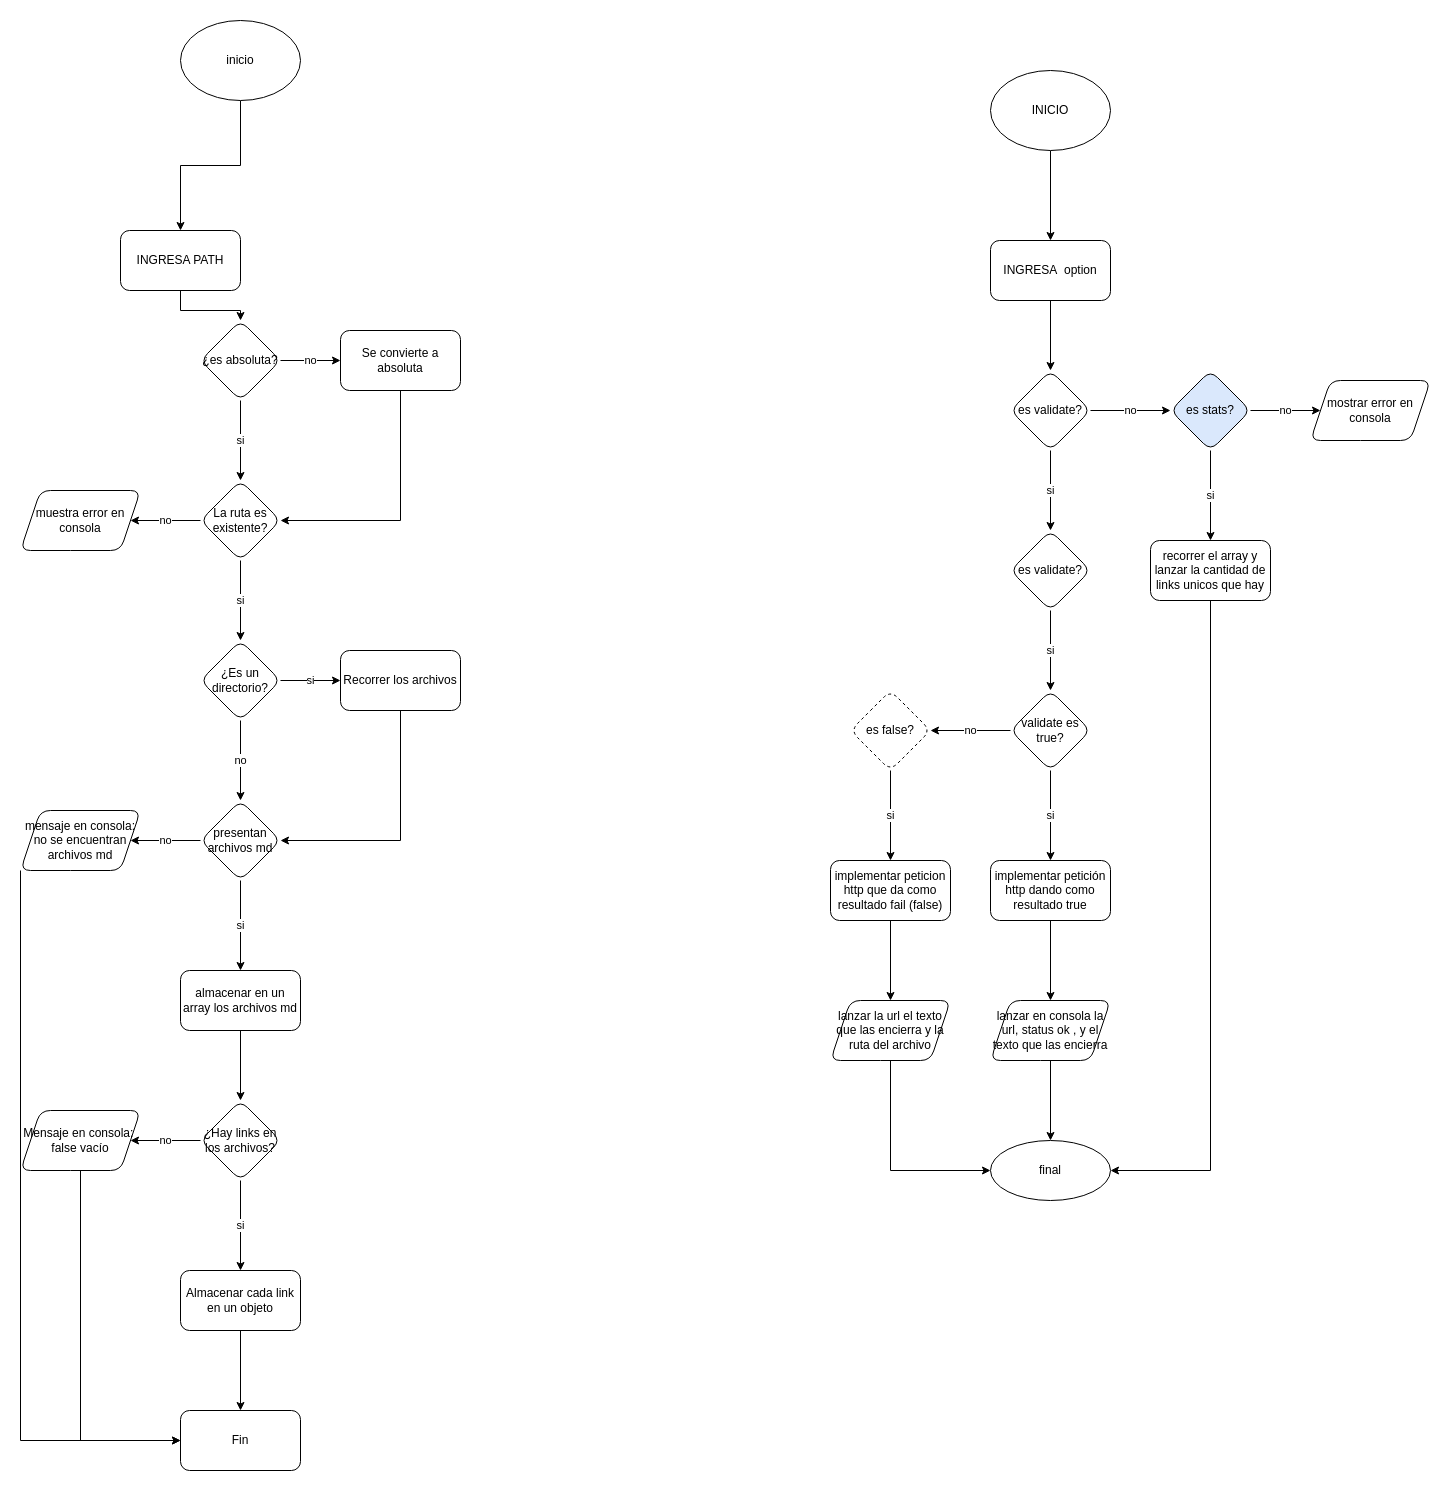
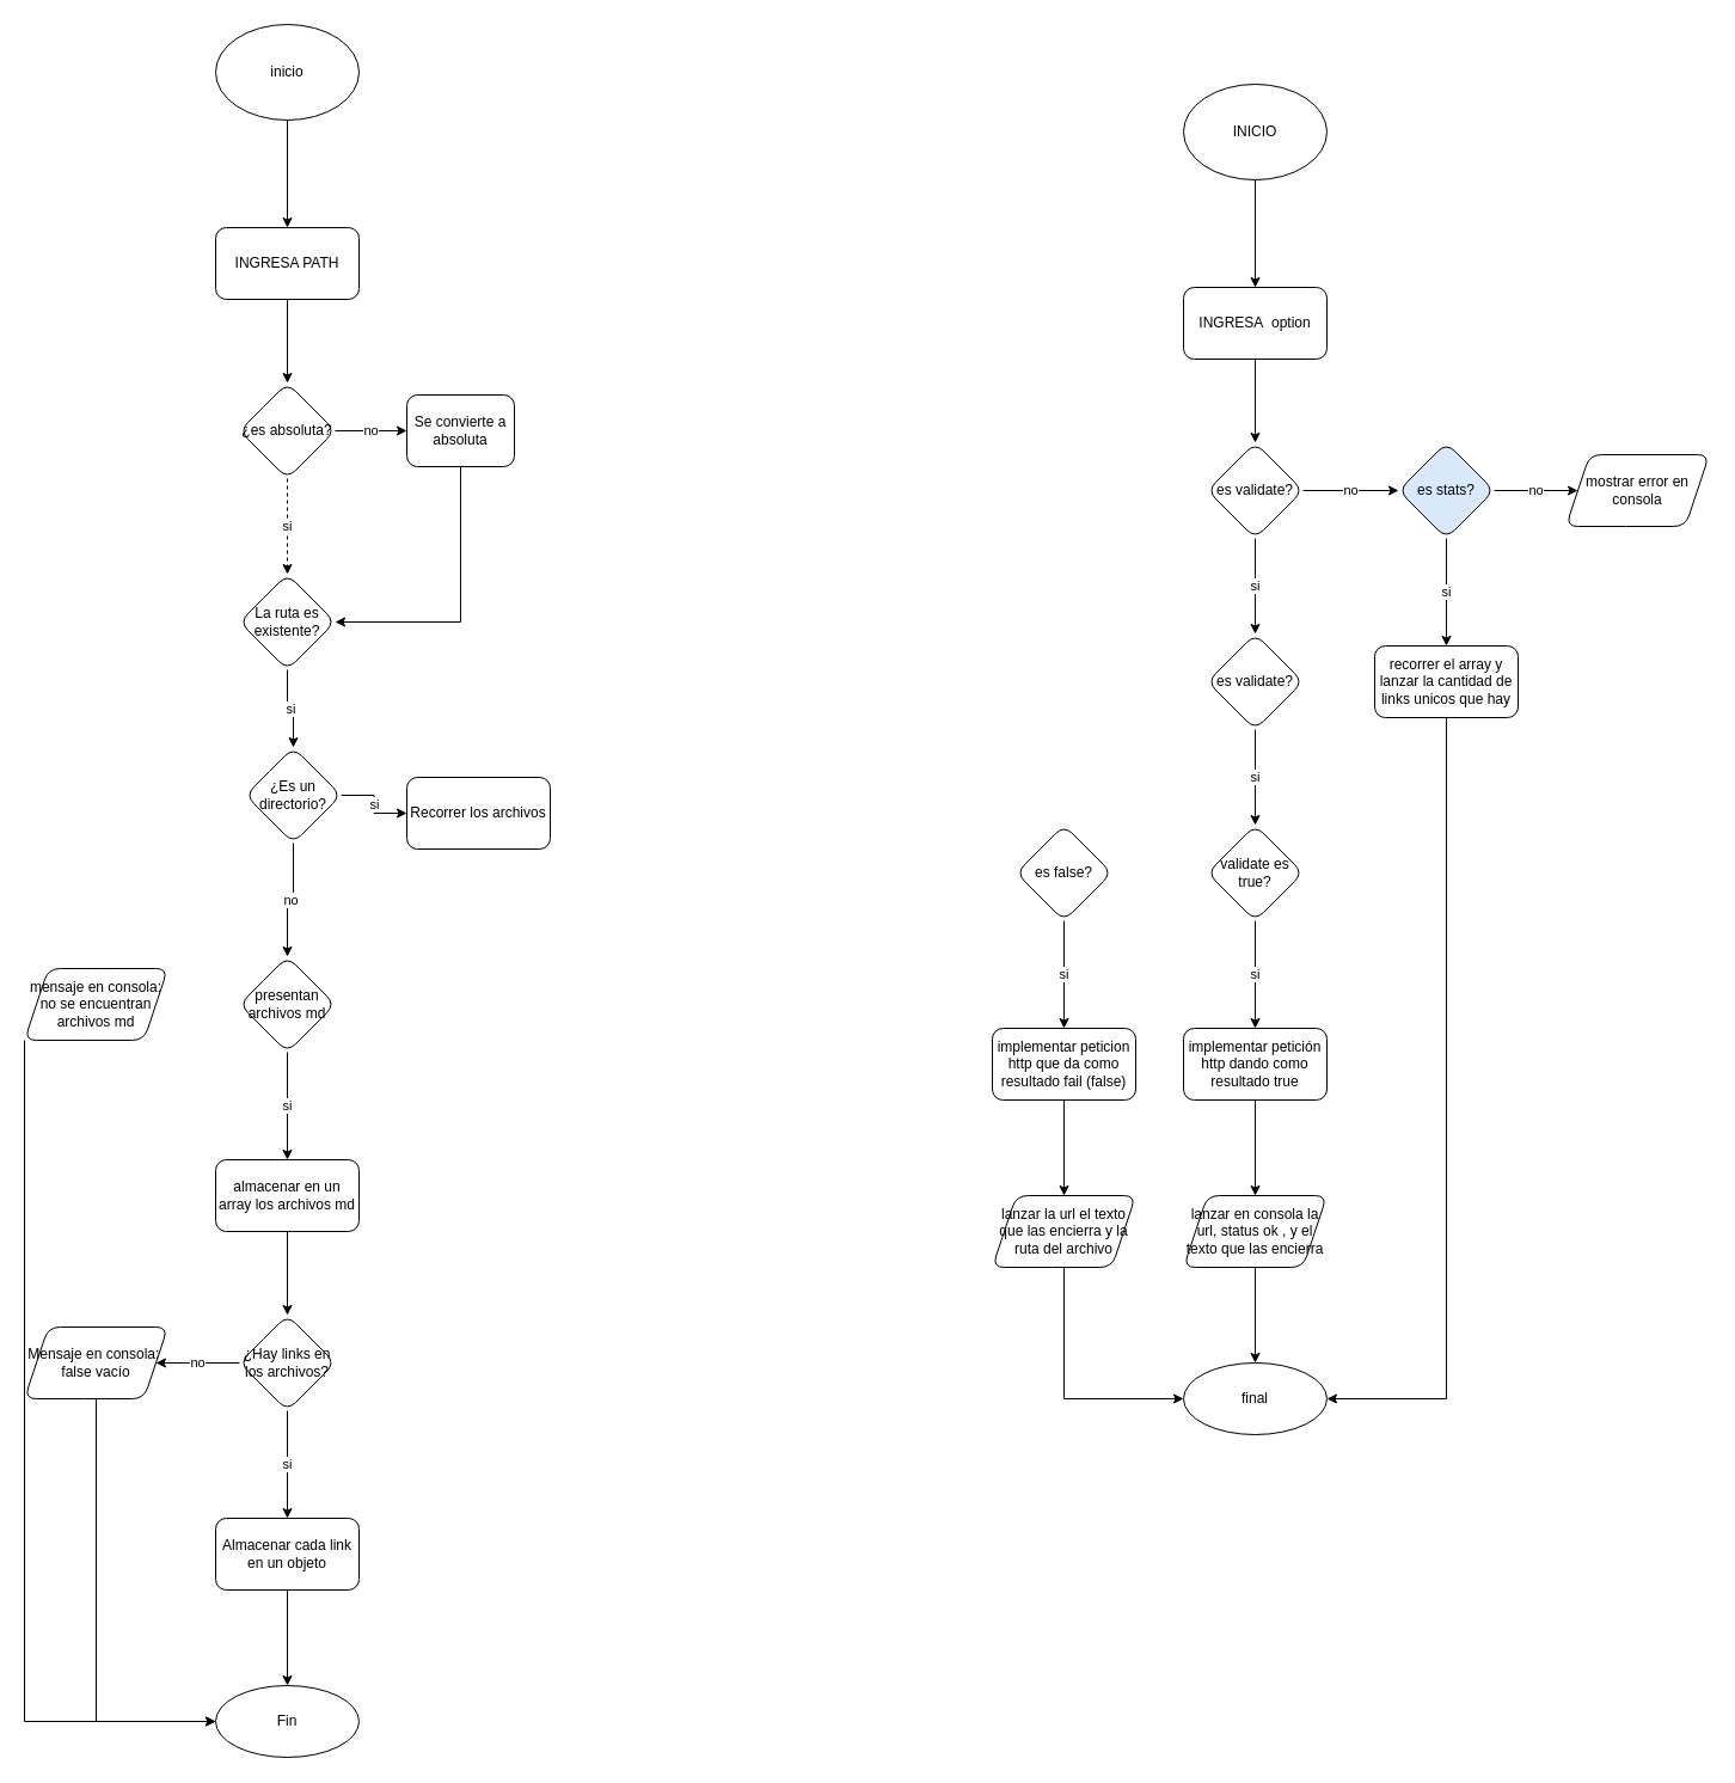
- <mxCell id="5" value="INGRESA PATH" style="rounded=1;whiteSpace=wrap;html=1;" parent="1" vertex="1"><mxGeometry x="120" y="230" width="120" height="60" as="geometry" /></mxCell>
+ <mxCell id="5" value="INGRESA PATH" style="rounded=1;whiteSpace=wrap;html=1;" parent="1" vertex="1"><mxGeometry x="180" y="190" width="120" height="60" as="geometry" /></mxCell>
- <mxCell id="10" value="Se convierte a absoluta" style="whiteSpace=wrap;html=1;rounded=1;" parent="1" vertex="1"><mxGeometry x="340" y="330" width="120" height="60" as="geometry" /></mxCell>
+ <mxCell id="10" value="Se convierte a absoluta" style="whiteSpace=wrap;html=1;rounded=1;" parent="1" vertex="1"><mxGeometry x="340" y="330" width="90" height="60" as="geometry" /></mxCell>
- <mxCell id="6" value="si" style="edgeStyle=orthogonalEdgeStyle;rounded=0;orthogonalLoop=1;jettySize=auto;html=1;" parent="1" source="8" target="13" edge="1"><mxGeometry relative="1" as="geometry" /></mxCell>
+ <mxCell id="6" value="si" style="edgeStyle=orthogonalEdgeStyle;rounded=0;orthogonalLoop=1;jettySize=auto;html=1;dashed=1;" parent="1" source="8" target="13" edge="1"><mxGeometry relative="1" as="geometry" /></mxCell>
- <mxCell id="17" value="muestra error en consola" style="shape=parallelogram;perimeter=parallelogramPerimeter;whiteSpace=wrap;html=1;fixedSize=1;rounded=1;" parent="1" vertex="1"><mxGeometry x="20" y="490" width="120" height="60" as="geometry" /></mxCell>
- <mxCell id="12" value="no" style="edgeStyle=orthogonalEdgeStyle;rounded=0;orthogonalLoop=1;jettySize=auto;html=1;" parent="1" source="13" target="17" edge="1"><mxGeometry relative="1" as="geometry" /></mxCell>
- <mxCell id="16" value="¿Es un directorio?" style="rhombus;whiteSpace=wrap;html=1;rounded=1;" parent="1" vertex="1"><mxGeometry x="200" y="640" width="80" height="80" as="geometry" /></mxCell>
+ <mxCell id="16" value="¿Es un directorio?" style="rhombus;whiteSpace=wrap;html=1;rounded=1;" parent="1" vertex="1"><mxGeometry x="205" y="625" width="80" height="80" as="geometry" /></mxCell>
- <mxCell id="58" value="es false?" style="rhombus;whiteSpace=wrap;html=1;rounded=1;dashed=1;" vertex="1" parent="1"><mxGeometry x="850" y="690" width="80" height="80" as="geometry" /></mxCell>
+ <mxCell id="58" value="es false?" style="rhombus;whiteSpace=wrap;html=1;rounded=1;" vertex="1" parent="1"><mxGeometry x="850" y="690" width="80" height="80" as="geometry" /></mxCell>
- <mxCell id="51" value="no" style="edgeStyle=orthogonalEdgeStyle;rounded=0;orthogonalLoop=1;jettySize=auto;html=1;" edge="1" parent="1" source="52" target="58"><mxGeometry relative="1" as="geometry" /></mxCell>
- <mxCell id="18" style="edgeStyle=orthogonalEdgeStyle;rounded=0;orthogonalLoop=1;jettySize=auto;html=1;entryX=1;entryY=0.5;entryDx=0;entryDy=0;exitX=0.5;exitY=1;exitDx=0;exitDy=0;" parent="1" source="19" target="22" edge="1"><mxGeometry relative="1" as="geometry" /></mxCell>
- <mxCell id="20" value="no" style="edgeStyle=orthogonalEdgeStyle;rounded=0;orthogonalLoop=1;jettySize=auto;html=1;" parent="1" source="22" target="24" edge="1"><mxGeometry relative="1" as="geometry" /></mxCell>
- <mxCell id="34" value="Fin" style="whiteSpace=wrap;html=1;rounded=1;" vertex="1" parent="1"><mxGeometry x="180" y="1410" width="120" height="60" as="geometry" /></mxCell>
+ <mxCell id="34" value="Fin" style="ellipse;whiteSpace=wrap;html=1;rounded=1;" vertex="1" parent="1"><mxGeometry x="180" y="1410" width="120" height="60" as="geometry" /></mxCell>
